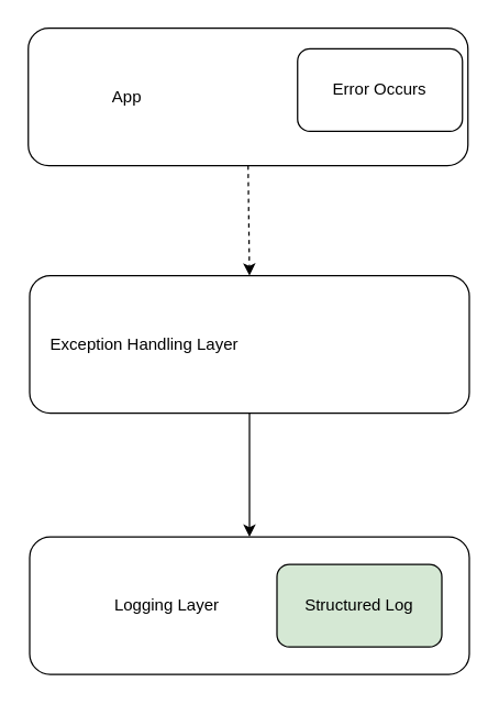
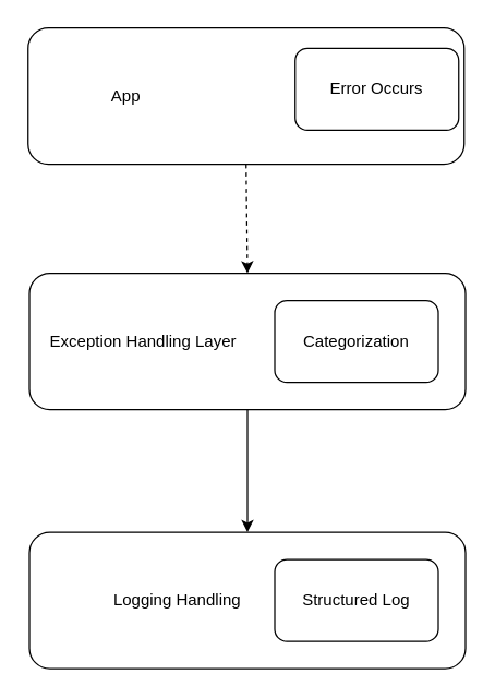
+ <mxCell id="5" value="Categorization" style="rounded=1;whiteSpace=wrap;html=1;" vertex="1" parent="1"><mxGeometry x="201" y="220" width="120" height="60" as="geometry" /></mxCell>
- <mxCell id="6" value="&amp;nbsp; &amp;nbsp; &amp;nbsp; &amp;nbsp; &amp;nbsp; &amp;nbsp; &amp;nbsp; &amp;nbsp; &amp;nbsp; Logging Layer" style="rounded=1;whiteSpace=wrap;html=1;align=left;" vertex="1" parent="1"><mxGeometry x="21" y="390" width="320" height="100" as="geometry" /></mxCell>
+ <mxCell id="6" value="&amp;nbsp; &amp;nbsp; &amp;nbsp; &amp;nbsp; &amp;nbsp; &amp;nbsp; &amp;nbsp; &amp;nbsp; &amp;nbsp; Logging Handling" style="rounded=1;whiteSpace=wrap;html=1;align=left;" vertex="1" parent="1"><mxGeometry x="21" y="390" width="320" height="100" as="geometry" /></mxCell>
- <mxCell id="7" value="Structured Log" style="rounded=1;whiteSpace=wrap;html=1;fillColor=#d5e8d4;" vertex="1" parent="1"><mxGeometry x="201" y="410" width="120" height="60" as="geometry" /></mxCell>
+ <mxCell id="7" value="Structured Log" style="rounded=1;whiteSpace=wrap;html=1;" vertex="1" parent="1"><mxGeometry x="201" y="410" width="120" height="60" as="geometry" /></mxCell>
